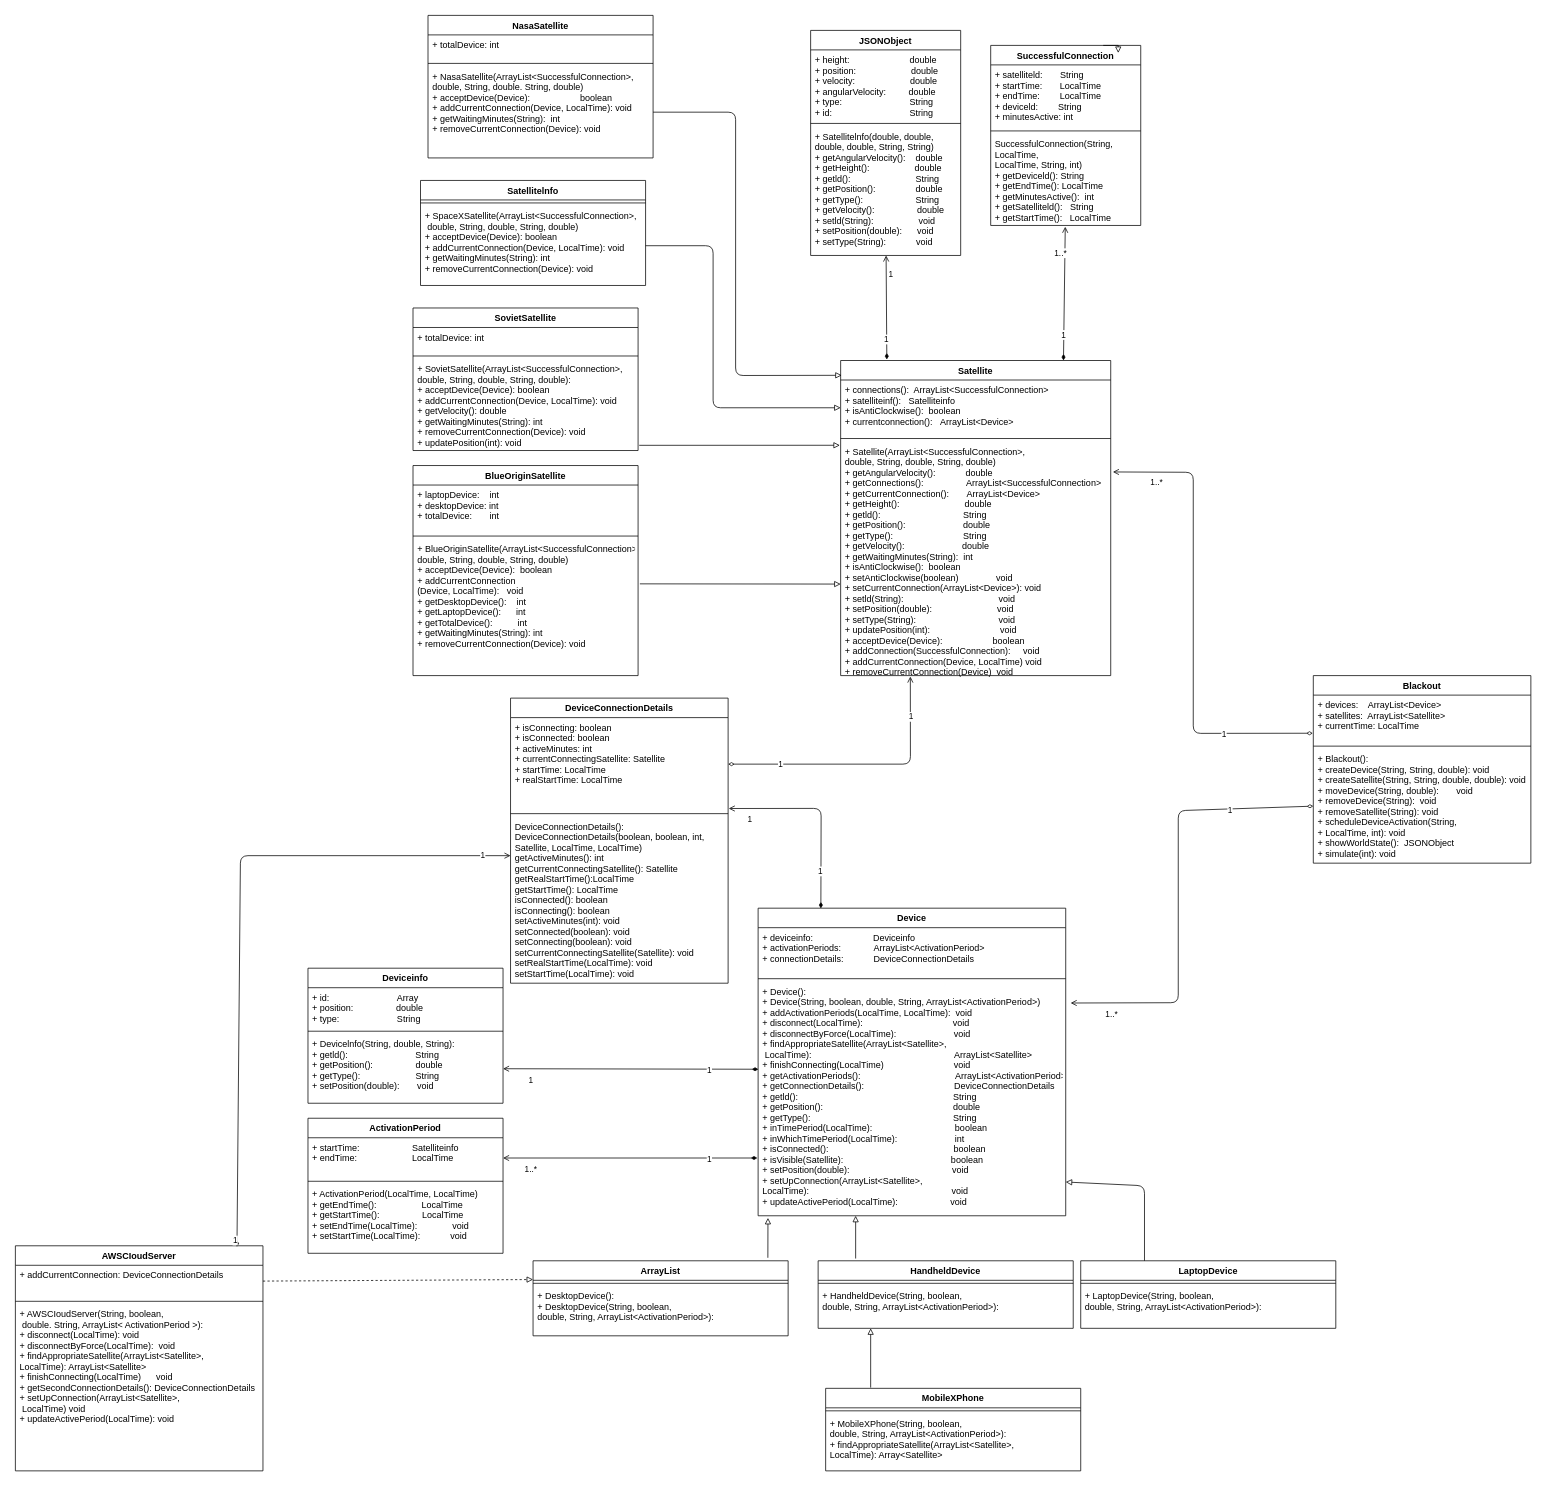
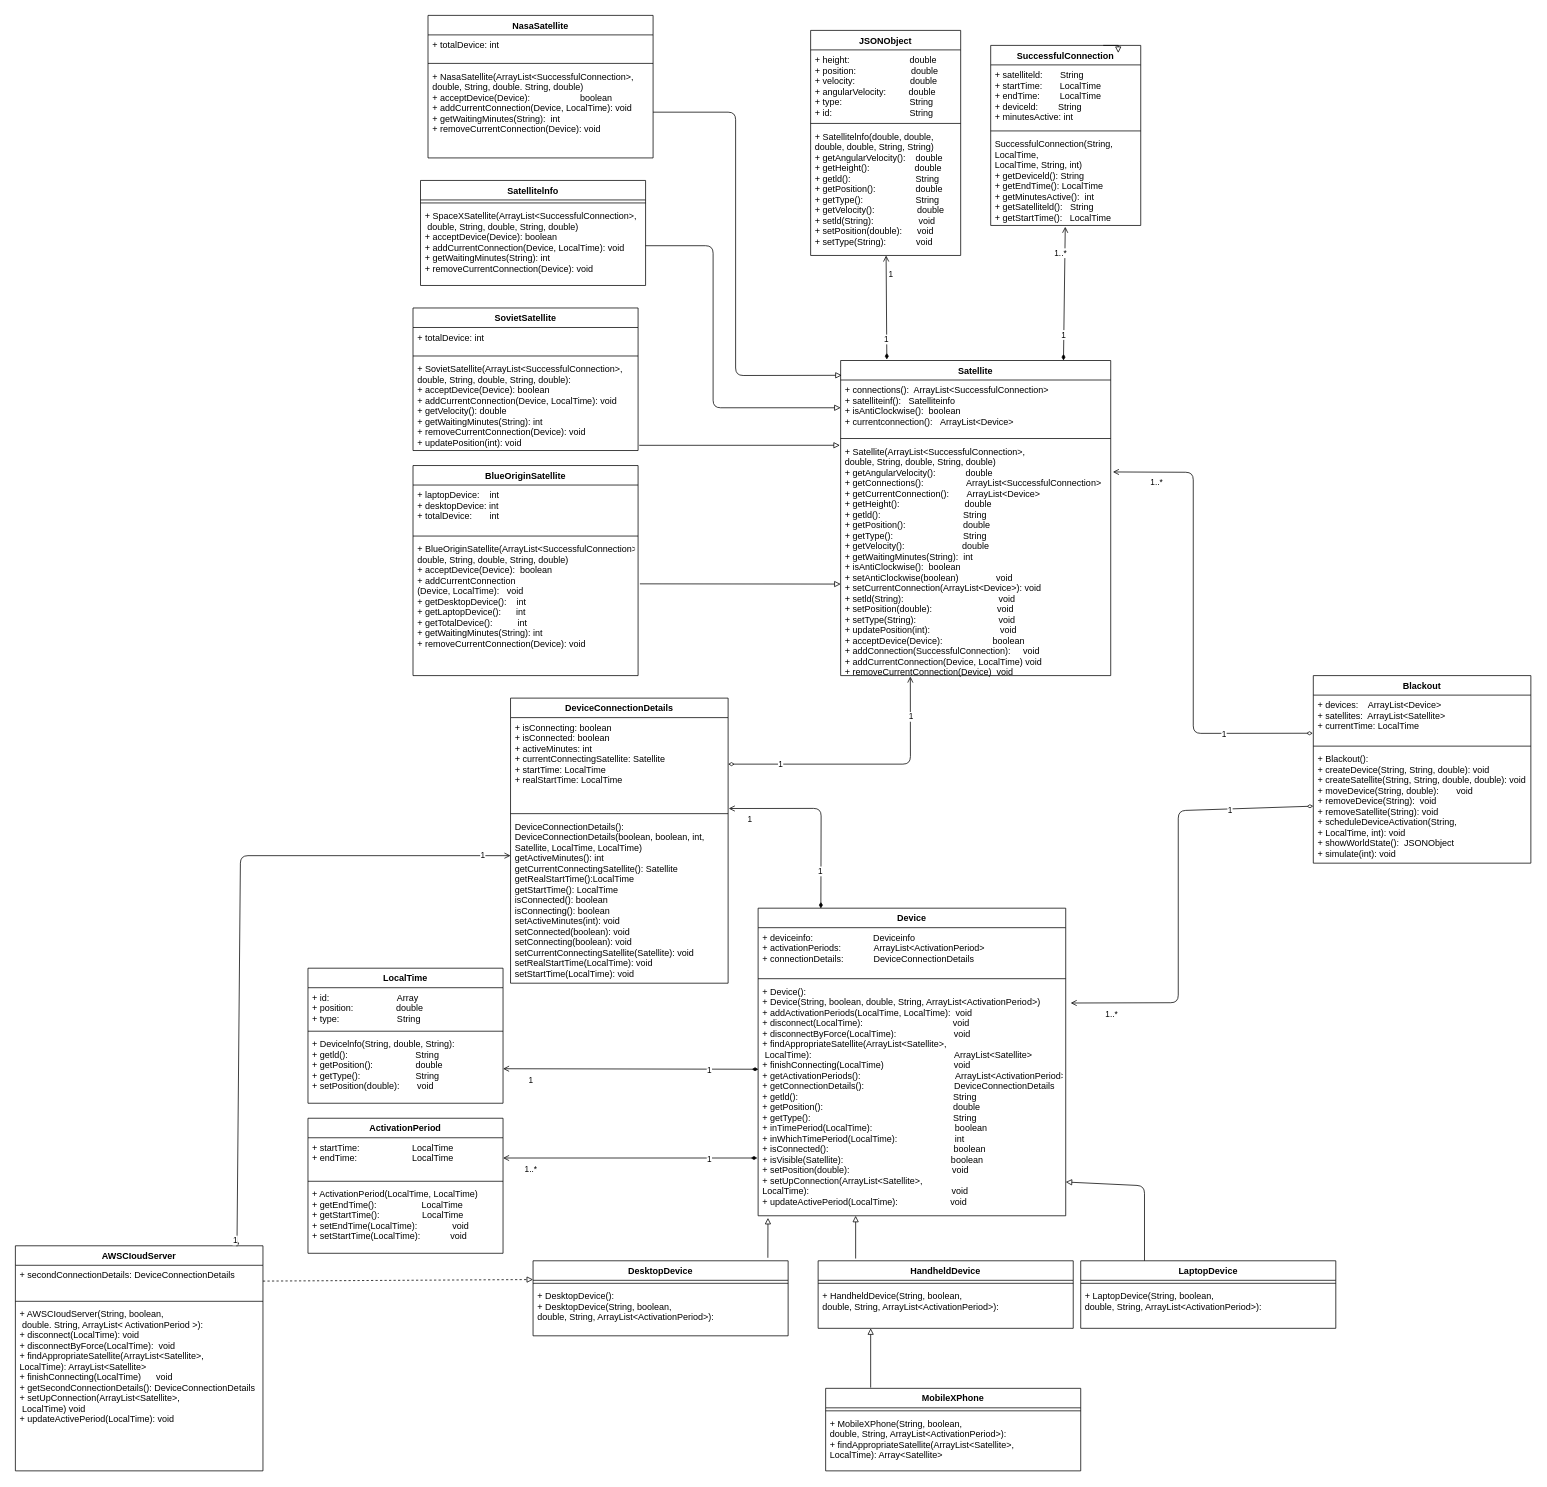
- <mxCell id="10" value="Deviceinfo" style="swimlane;fontStyle=1;align=center;verticalAlign=top;childLayout=stackLayout;horizontal=1;startSize=26;horizontalStack=0;resizeParent=1;resizeParentMax=0;resizeLast=0;collapsible=1;marginBottom=0;" vertex="1" parent="1"><mxGeometry x="410" y="1290" width="260" height="180" as="geometry" /></mxCell>
+ <mxCell id="10" value="LocalTime" style="swimlane;fontStyle=1;align=center;verticalAlign=top;childLayout=stackLayout;horizontal=1;startSize=26;horizontalStack=0;resizeParent=1;resizeParentMax=0;resizeLast=0;collapsible=1;marginBottom=0;" vertex="1" parent="1"><mxGeometry x="410" y="1290" width="260" height="180" as="geometry" /></mxCell>
- <mxCell id="7" value="+ startTime:                     Satelliteinfo&#10;+ endTime:                      LocalTime" style="text;strokeColor=none;fillColor=none;align=left;verticalAlign=top;spacingLeft=4;spacingRight=4;overflow=hidden;rotatable=0;points=[[0,0.5],[1,0.5]];portConstraint=eastwest;" vertex="1" parent="6"><mxGeometry y="26" width="260" height="54" as="geometry" /></mxCell>
+ <mxCell id="7" value="+ startTime:                     LocalTime&#10;+ endTime:                      LocalTime" style="text;strokeColor=none;fillColor=none;align=left;verticalAlign=top;spacingLeft=4;spacingRight=4;overflow=hidden;rotatable=0;points=[[0,0.5],[1,0.5]];portConstraint=eastwest;" vertex="1" parent="6"><mxGeometry y="26" width="260" height="54" as="geometry" /></mxCell>
- <mxCell id="76" value="ArrayList" style="swimlane;fontStyle=1;align=center;verticalAlign=top;childLayout=stackLayout;horizontal=1;startSize=26;horizontalStack=0;resizeParent=1;resizeParentMax=0;resizeLast=0;collapsible=1;marginBottom=0;" vertex="1" parent="1"><mxGeometry x="710" y="1680" width="340" height="100" as="geometry" /></mxCell>
+ <mxCell id="76" value="DesktopDevice" style="swimlane;fontStyle=1;align=center;verticalAlign=top;childLayout=stackLayout;horizontal=1;startSize=26;horizontalStack=0;resizeParent=1;resizeParentMax=0;resizeLast=0;collapsible=1;marginBottom=0;" vertex="1" parent="1"><mxGeometry x="710" y="1680" width="340" height="100" as="geometry" /></mxCell>
- <mxCell id="73" value="+ addCurrentConnection: DeviceConnectionDetails" style="text;strokeColor=none;fillColor=none;align=left;verticalAlign=top;spacingLeft=4;spacingRight=4;overflow=hidden;rotatable=0;points=[[0,0.5],[1,0.5]];portConstraint=eastwest;" vertex="1" parent="72"><mxGeometry y="26" width="330" height="44" as="geometry" /></mxCell>
+ <mxCell id="73" value="+ secondConnectionDetails: DeviceConnectionDetails" style="text;strokeColor=none;fillColor=none;align=left;verticalAlign=top;spacingLeft=4;spacingRight=4;overflow=hidden;rotatable=0;points=[[0,0.5],[1,0.5]];portConstraint=eastwest;" vertex="1" parent="72"><mxGeometry y="26" width="330" height="44" as="geometry" /></mxCell>
